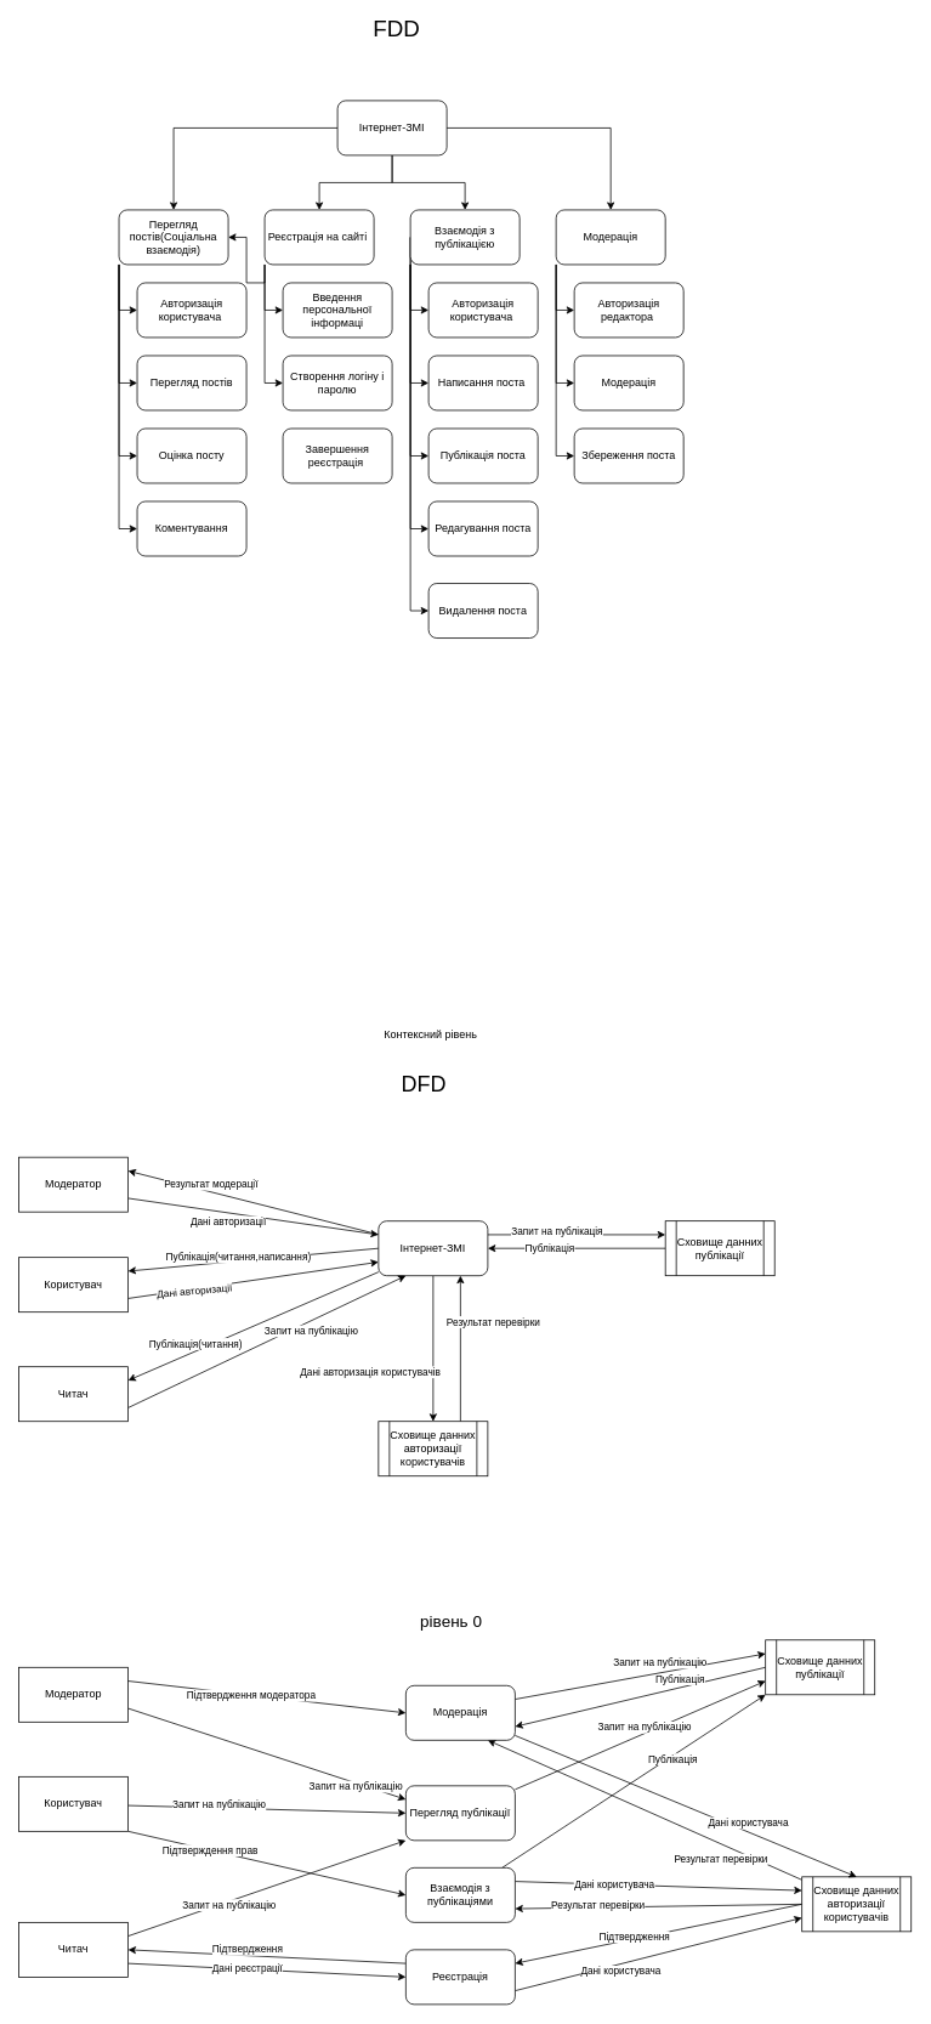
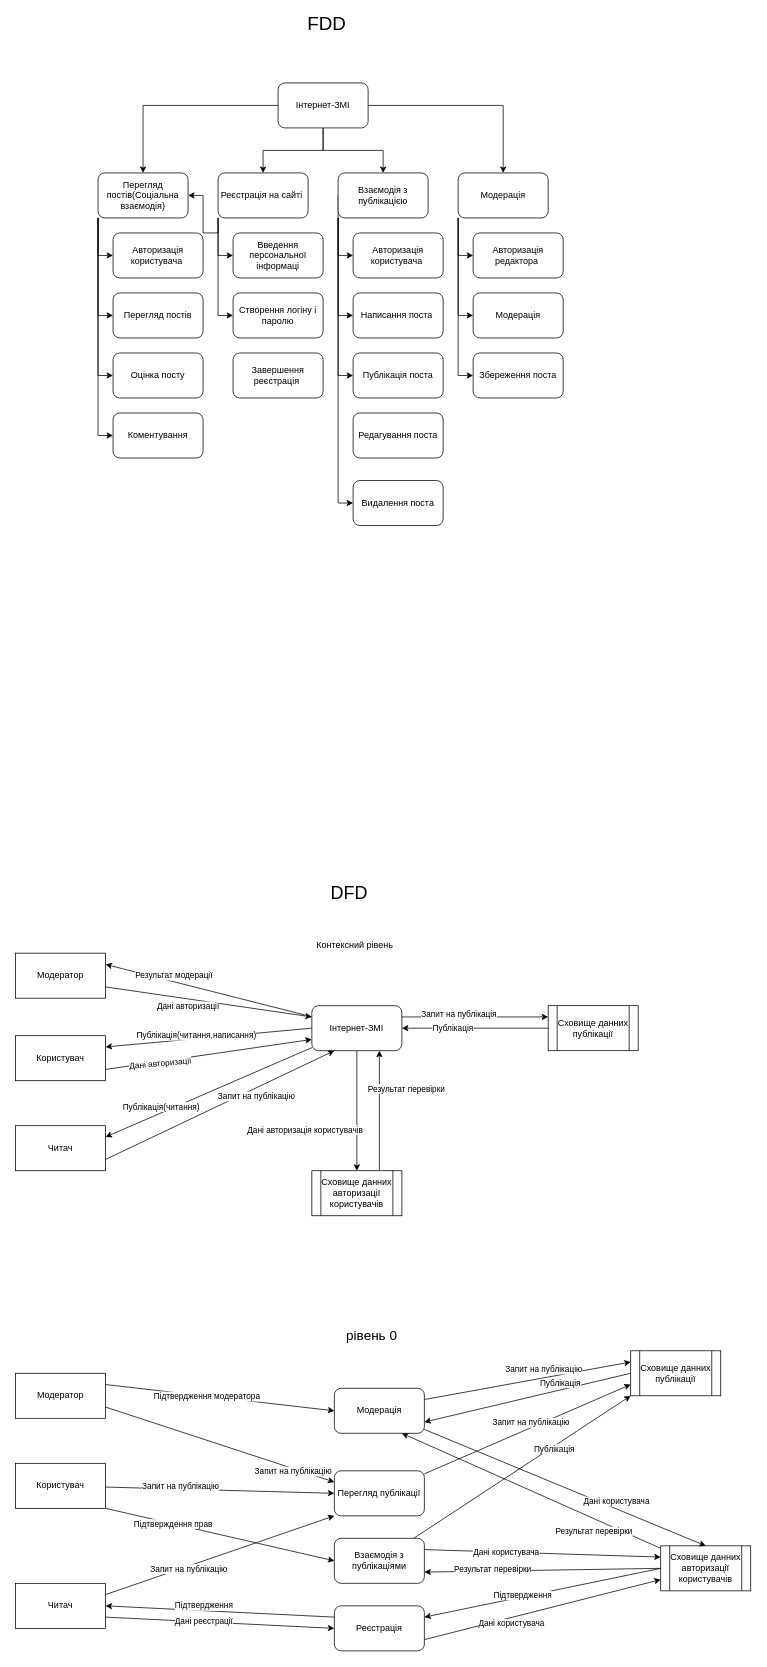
- <mxCell id="14" style="edgeStyle=orthogonalEdgeStyle;rounded=0;orthogonalLoop=1;jettySize=auto;html=1;entryX=0;entryY=0.5;entryDx=0;entryDy=0;exitX=0;exitY=0.5;exitDx=0;exitDy=0;" edge="1" parent="1" source="16" target="111"><mxGeometry relative="1" as="geometry"><Array as="points"><mxPoint x="450" y="580" /></Array></mxGeometry></mxCell>
- <mxCell id="71" value="Контексний рівень" style="text;html=1;strokeColor=none;fillColor=none;align=center;verticalAlign=middle;whiteSpace=wrap;rounded=0;" vertex="1" parent="1"><mxGeometry x="410" y="1105" width="125" height="60" as="geometry" /></mxCell>
+ <mxCell id="71" value="Контексний рівень" style="text;html=1;strokeColor=none;fillColor=none;align=center;verticalAlign=middle;whiteSpace=wrap;rounded=0;" vertex="1" parent="1"><mxGeometry x="410" y="1230" width="125" height="60" as="geometry" /></mxCell>
